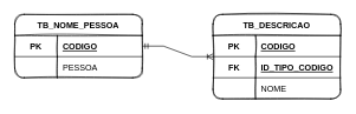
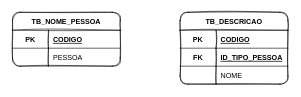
- <mxCell id="19" value="" style="edgeStyle=entityRelationEdgeStyle;fontSize=12;html=1;endArrow=ERoneToMany;startArrow=ERmandOne;rounded=0;" edge="1" parent="1" source="2" target="9"><mxGeometry width="100" height="100" relative="1" as="geometry"><mxPoint x="200" y="150" as="sourcePoint" /><mxPoint x="300" y="50" as="targetPoint" /></mxGeometry></mxCell>
- <mxCell id="15" value="ID_TIPO_CODIGO" style="shape=partialRectangle;connectable=0;fillColor=none;top=0;left=0;bottom=0;right=0;align=left;spacingLeft=6;fontStyle=5;overflow=hidden;" vertex="1" parent="13"><mxGeometry x="60" width="120" height="30" as="geometry"><mxRectangle width="120" height="30" as="alternateBounds" /></mxGeometry></mxCell>
+ <mxCell id="15" value="ID_TIPO_PESSOA" style="shape=partialRectangle;connectable=0;fillColor=none;top=0;left=0;bottom=0;right=0;align=left;spacingLeft=6;fontStyle=5;overflow=hidden;" vertex="1" parent="13"><mxGeometry x="60" width="120" height="30" as="geometry"><mxRectangle width="120" height="30" as="alternateBounds" /></mxGeometry></mxCell>
